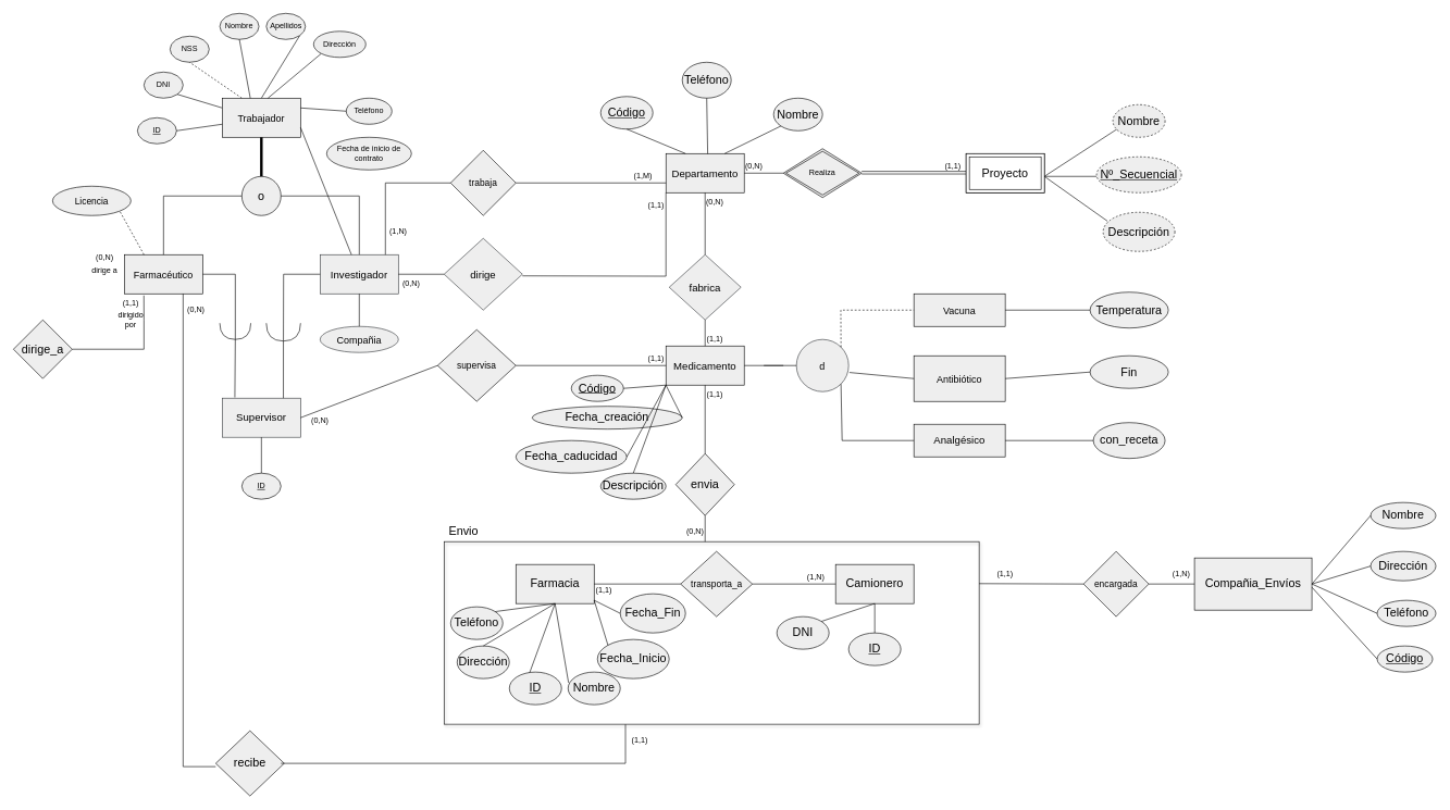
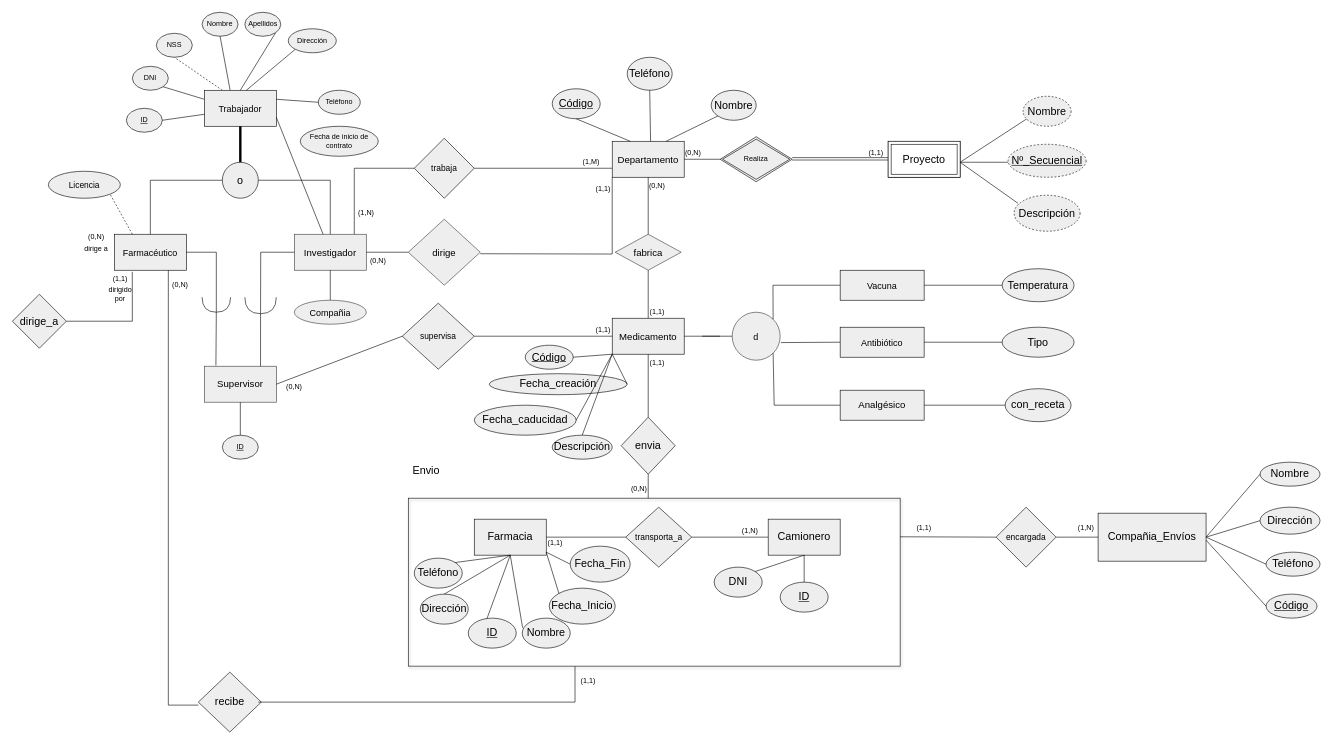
- <mxCell id="25" value="&lt;font style=&quot;font-size: 16px;&quot; color=&quot;#000000&quot;&gt;fabrica&lt;/font&gt;" style="rhombus;whiteSpace=wrap;html=1;strokeColor=#36393d;fillColor=#eeeeee;" parent="1" vertex="1"><mxGeometry x="1025" y="390" width="110" height="100" as="geometry" /></mxCell>
+ <mxCell id="25" value="&lt;font style=&quot;font-size: 16px;&quot; color=&quot;#000000&quot;&gt;fabrica&lt;/font&gt;" style="rhombus;whiteSpace=wrap;html=1;strokeColor=#36393d;fillColor=#eeeeee;" parent="1" vertex="1"><mxGeometry x="1025" y="390" width="110" height="60" as="geometry" /></mxCell>
- <mxCell id="30" value="" style="endArrow=none;html=1;rounded=0;exitX=1;exitY=0;exitDx=0;exitDy=0;entryX=0;entryY=0.5;entryDx=0;entryDy=0;strokeColor=#000000;dashed=1;" parent="1" source="27" target="29" edge="1"><mxGeometry relative="1" as="geometry"><mxPoint x="1320" y="530" as="sourcePoint" /><mxPoint x="1480" y="530" as="targetPoint" /><Array as="points"><mxPoint x="1288" y="475" /></Array></mxGeometry></mxCell>
+ <mxCell id="30" value="" style="endArrow=none;html=1;rounded=0;exitX=1;exitY=0;exitDx=0;exitDy=0;entryX=0;entryY=0.5;entryDx=0;entryDy=0;strokeColor=#000000;" parent="1" source="27" target="29" edge="1"><mxGeometry relative="1" as="geometry"><mxPoint x="1320" y="530" as="sourcePoint" /><mxPoint x="1480" y="530" as="targetPoint" /><Array as="points"><mxPoint x="1288" y="475" /></Array></mxGeometry></mxCell>
- <mxCell id="155" value="&lt;font style=&quot;font-size: 18px;&quot;&gt;Fin&lt;/font&gt;" style="ellipse;whiteSpace=wrap;html=1;fillColor=#EEEEEE;" vertex="1" parent="1"><mxGeometry x="1670" y="545" width="120" height="50" as="geometry" /></mxCell>
+ <mxCell id="155" value="&lt;font style=&quot;font-size: 18px;&quot;&gt;Tipo&lt;/font&gt;" style="ellipse;whiteSpace=wrap;html=1;fillColor=#EEEEEE;" vertex="1" parent="1"><mxGeometry x="1670" y="545" width="120" height="50" as="geometry" /></mxCell>
- <mxCell id="31" value="&lt;font style=&quot;font-size: 15px;&quot; color=&quot;#000000&quot;&gt;Antibiótico&lt;/font&gt;" style="whiteSpace=wrap;html=1;align=center;fillColor=#eeeeee;strokeColor=#000000;" parent="1" vertex="1"><mxGeometry x="1400" y="545" width="140" height="70" as="geometry" /></mxCell>
+ <mxCell id="31" value="&lt;font style=&quot;font-size: 15px;&quot; color=&quot;#000000&quot;&gt;Antibiótico&lt;/font&gt;" style="whiteSpace=wrap;html=1;align=center;fillColor=#eeeeee;strokeColor=#000000;" parent="1" vertex="1"><mxGeometry x="1400" y="545" width="140" height="50" as="geometry" /></mxCell>
- <mxCell id="49" value="&lt;font style=&quot;font-size: 18px;&quot;&gt;Envio&lt;/font&gt;" style="text;html=1;align=center;verticalAlign=middle;whiteSpace=wrap;rounded=0;" parent="1" vertex="1"><mxGeometry x="680" y="800" width="60" height="30" as="geometry" /></mxCell>
+ <mxCell id="49" value="&lt;font style=&quot;font-size: 18px;&quot;&gt;Envio&lt;/font&gt;" style="text;html=1;align=center;verticalAlign=middle;whiteSpace=wrap;rounded=0;" parent="1" vertex="1"><mxGeometry x="680" y="770" width="60" height="30" as="geometry" /></mxCell>
